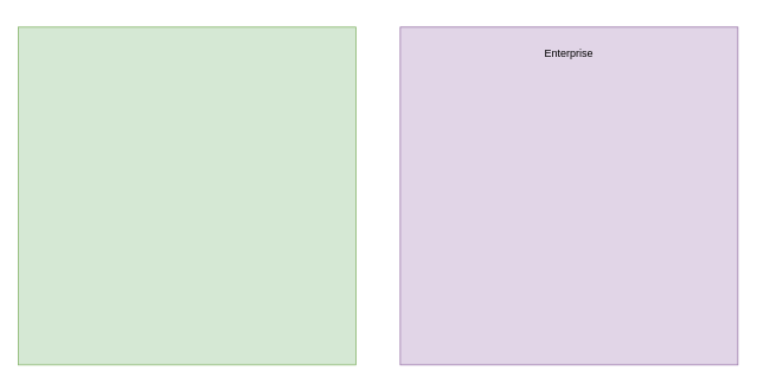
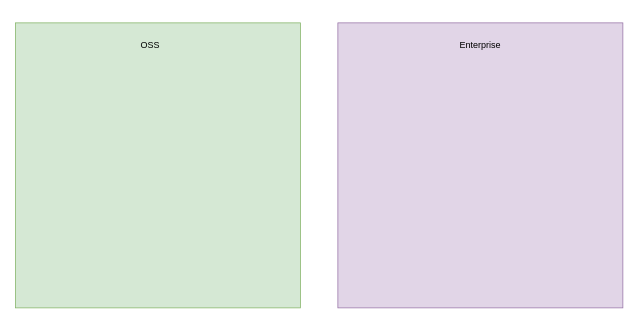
+ <mxCell id="5" value="OSS" style="text;html=1;strokeColor=none;fillColor=none;align=center;verticalAlign=middle;whiteSpace=wrap;rounded=0;" vertex="1" parent="1"><mxGeometry x="160" y="50" width="80" height="20" as="geometry" /></mxCell>
